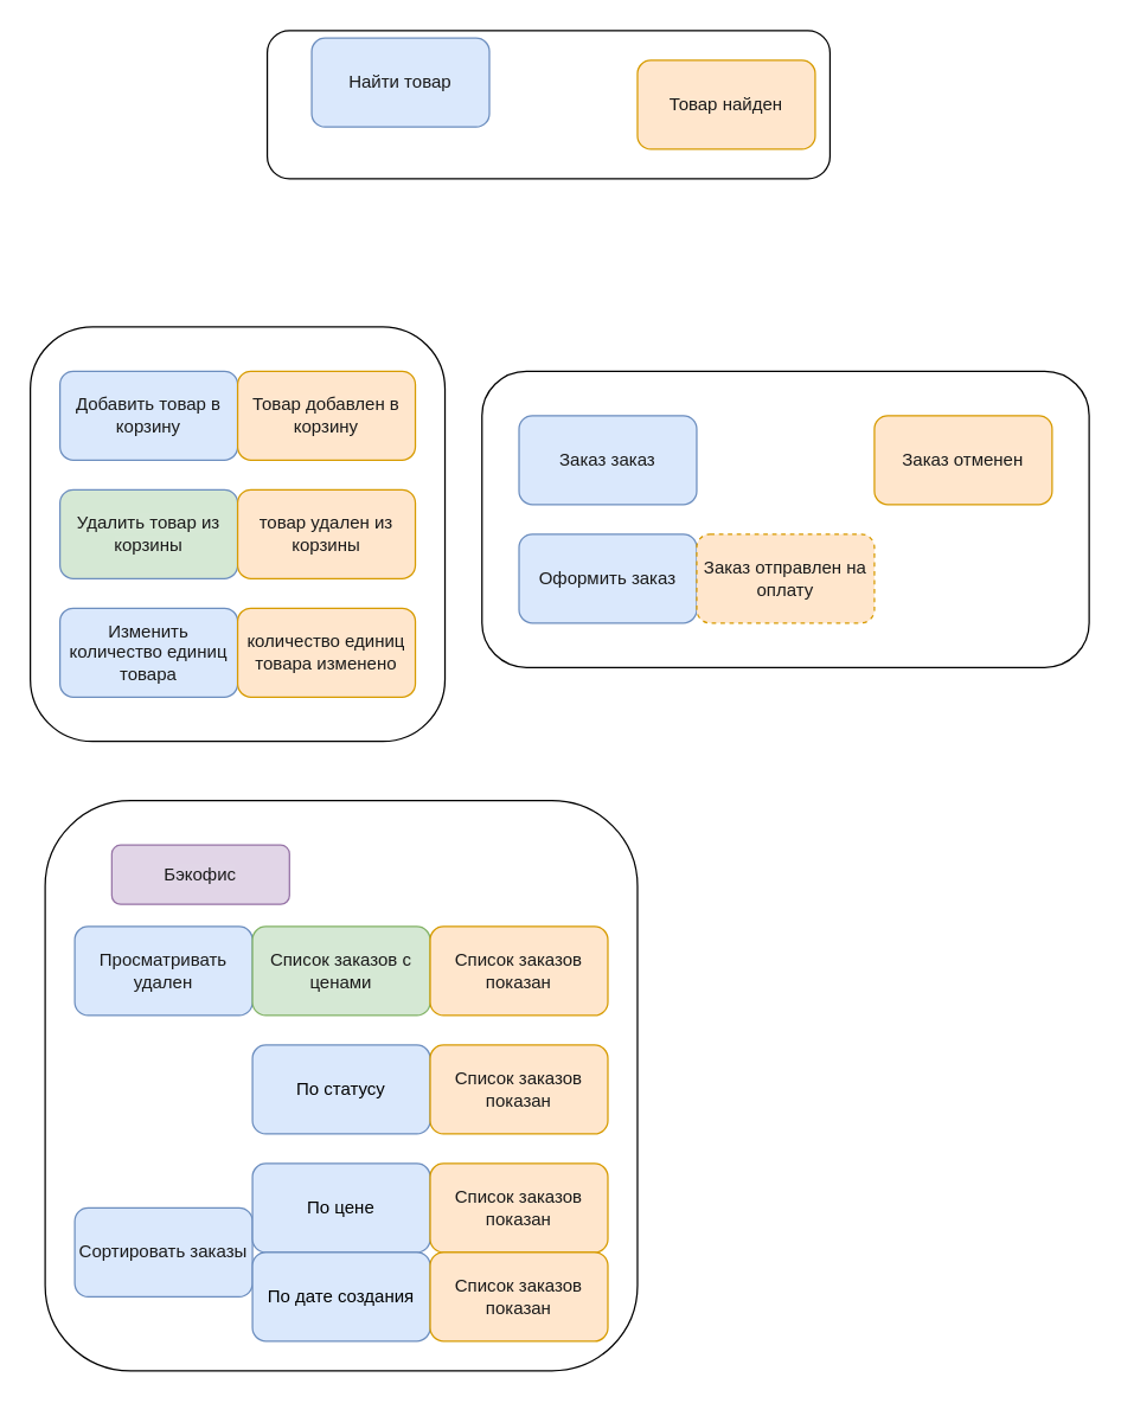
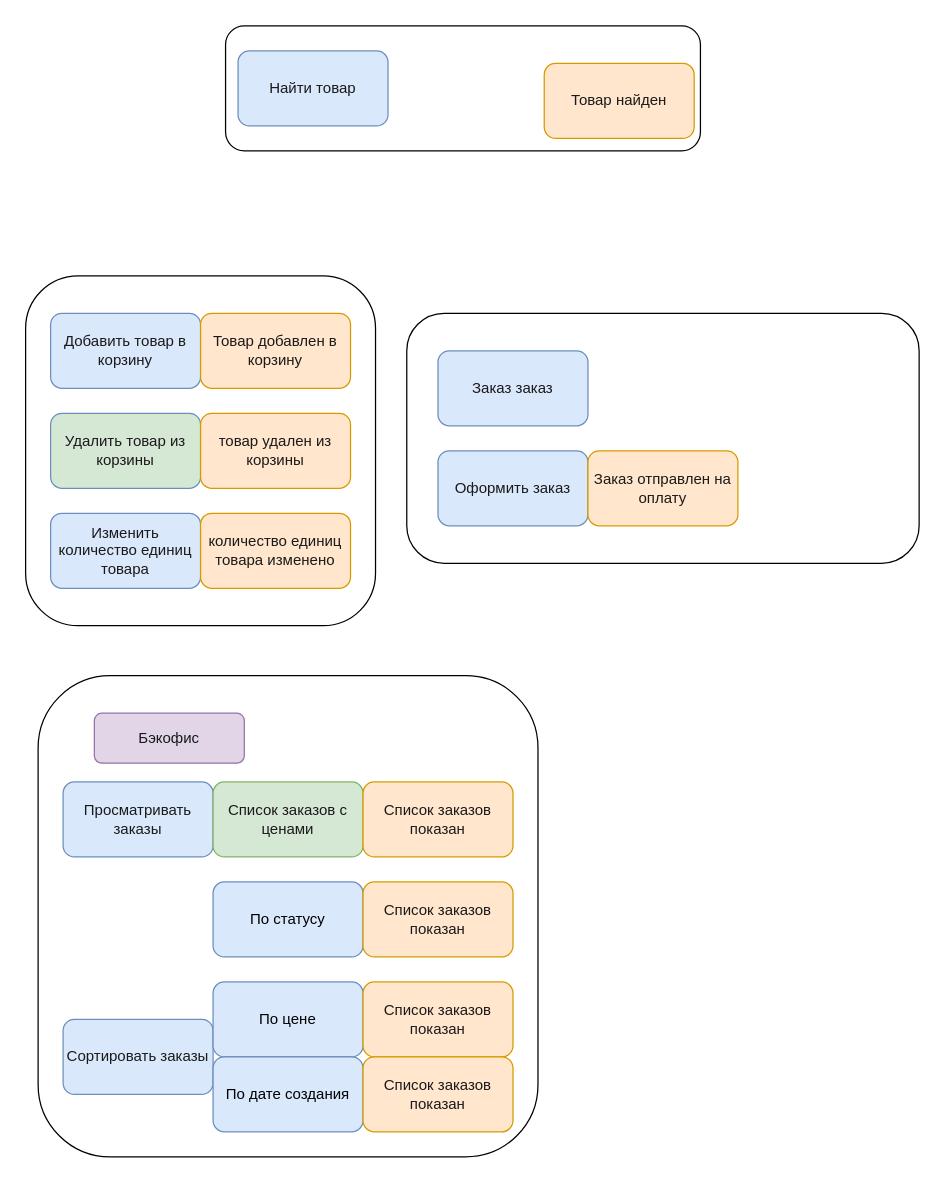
- <mxCell id="22" value="&lt;font color=&quot;#1a1a1a&quot; face=&quot;opensans, arial, sans-serif, noto sans hebrew, noto sans, noto sans jp, noto sans kr&quot;&gt;&lt;span style=&quot;background-color: rgba(255 , 255 , 255 , 0.01)&quot;&gt;Найти товар&lt;/span&gt;&lt;/font&gt;" style="rounded=1;whiteSpace=wrap;html=1;fontSize=12;fillColor=#dae8fc;strokeColor=#6c8ebf;" parent="1" vertex="1"><mxGeometry x="210" y="25" width="120" height="60" as="geometry" /></mxCell>
+ <mxCell id="22" value="&lt;font color=&quot;#1a1a1a&quot; face=&quot;opensans, arial, sans-serif, noto sans hebrew, noto sans, noto sans jp, noto sans kr&quot;&gt;&lt;span style=&quot;background-color: rgba(255 , 255 , 255 , 0.01)&quot;&gt;Найти товар&lt;/span&gt;&lt;/font&gt;" style="rounded=1;whiteSpace=wrap;html=1;fontSize=12;fillColor=#dae8fc;strokeColor=#6c8ebf;" parent="1" vertex="1"><mxGeometry x="190" y="40" width="120" height="60" as="geometry" /></mxCell>
- <mxCell id="23" value="&lt;span style=&quot;color: rgb(26 , 26 , 26) ; font-family: &amp;#34;opensans&amp;#34; , &amp;#34;arial&amp;#34; , sans-serif , &amp;#34;noto sans hebrew&amp;#34; , &amp;#34;noto sans&amp;#34; , &amp;#34;noto sans jp&amp;#34; , &amp;#34;noto sans kr&amp;#34; ; font-size: 12px ; font-style: normal ; font-weight: 400 ; letter-spacing: normal ; text-align: center ; text-indent: 0px ; text-transform: none ; word-spacing: 0px ; background-color: rgba(255 , 255 , 255 , 0.01) ; display: inline ; float: none&quot;&gt;Товар найден&lt;/span&gt;" style="rounded=1;whiteSpace=wrap;html=1;fontSize=12;fillColor=#ffe6cc;strokeColor=#d79b00;" parent="1" vertex="1"><mxGeometry x="430" y="40" width="120" height="60" as="geometry" /></mxCell>
+ <mxCell id="23" value="&lt;span style=&quot;color: rgb(26 , 26 , 26) ; font-family: &amp;#34;opensans&amp;#34; , &amp;#34;arial&amp;#34; , sans-serif , &amp;#34;noto sans hebrew&amp;#34; , &amp;#34;noto sans&amp;#34; , &amp;#34;noto sans jp&amp;#34; , &amp;#34;noto sans kr&amp;#34; ; font-size: 12px ; font-style: normal ; font-weight: 400 ; letter-spacing: normal ; text-align: center ; text-indent: 0px ; text-transform: none ; word-spacing: 0px ; background-color: rgba(255 , 255 , 255 , 0.01) ; display: inline ; float: none&quot;&gt;Товар найден&lt;/span&gt;" style="rounded=1;whiteSpace=wrap;html=1;fontSize=12;fillColor=#ffe6cc;strokeColor=#d79b00;" parent="1" vertex="1"><mxGeometry x="435" y="50" width="120" height="60" as="geometry" /></mxCell>
- <mxCell id="11" value="&lt;span style=&quot;color: rgb(26 , 26 , 26) ; font-family: &amp;#34;opensans&amp;#34; , &amp;#34;arial&amp;#34; , sans-serif , &amp;#34;noto sans hebrew&amp;#34; , &amp;#34;noto sans&amp;#34; , &amp;#34;noto sans jp&amp;#34; , &amp;#34;noto sans kr&amp;#34; ; font-size: 12px ; font-style: normal ; font-weight: 400 ; letter-spacing: normal ; text-align: center ; text-indent: 0px ; text-transform: none ; word-spacing: 0px ; background-color: rgba(255 , 255 , 255 , 0.01) ; display: inline ; float: none&quot;&gt;Заказ отменен&lt;/span&gt;" style="rounded=1;whiteSpace=wrap;html=1;fontSize=12;fillColor=#ffe6cc;strokeColor=#d79b00;" parent="1" vertex="1"><mxGeometry x="590" y="280" width="120" height="60" as="geometry" /></mxCell>
- <mxCell id="13" value="&lt;font color=&quot;#1a1a1a&quot; face=&quot;opensans, arial, sans-serif, noto sans hebrew, noto sans, noto sans jp, noto sans kr&quot;&gt;&lt;span style=&quot;background-color: rgba(255 , 255 , 255 , 0.01)&quot;&gt;Заказ отправлен на оплату&lt;/span&gt;&lt;/font&gt;" style="rounded=1;whiteSpace=wrap;html=1;fontSize=12;fillColor=#ffe6cc;strokeColor=#d79b00;dashed=1;" parent="1" vertex="1"><mxGeometry x="470" y="360" width="120" height="60" as="geometry" /></mxCell>
+ <mxCell id="13" value="&lt;font color=&quot;#1a1a1a&quot; face=&quot;opensans, arial, sans-serif, noto sans hebrew, noto sans, noto sans jp, noto sans kr&quot;&gt;&lt;span style=&quot;background-color: rgba(255 , 255 , 255 , 0.01)&quot;&gt;Заказ отправлен на оплату&lt;/span&gt;&lt;/font&gt;" style="rounded=1;whiteSpace=wrap;html=1;fontSize=12;fillColor=#ffe6cc;strokeColor=#d79b00;" parent="1" vertex="1"><mxGeometry x="470" y="360" width="120" height="60" as="geometry" /></mxCell>
- <mxCell id="15" value="&lt;span style=&quot;color: rgb(26 , 26 , 26) ; font-family: &amp;#34;opensans&amp;#34; , &amp;#34;arial&amp;#34; , sans-serif , &amp;#34;noto sans hebrew&amp;#34; , &amp;#34;noto sans&amp;#34; , &amp;#34;noto sans jp&amp;#34; , &amp;#34;noto sans kr&amp;#34; ; font-size: 12px ; font-style: normal ; font-weight: 400 ; letter-spacing: normal ; text-align: center ; text-indent: 0px ; text-transform: none ; word-spacing: 0px ; background-color: rgba(255 , 255 , 255 , 0.01) ; display: inline ; float: none&quot;&gt;Просматривать удален&lt;/span&gt;" style="rounded=1;whiteSpace=wrap;html=1;fontSize=12;fillColor=#dae8fc;strokeColor=#6c8ebf;" parent="1" vertex="1"><mxGeometry x="50" y="625" width="120" height="60" as="geometry" /></mxCell>
+ <mxCell id="15" value="&lt;span style=&quot;color: rgb(26 , 26 , 26) ; font-family: &amp;#34;opensans&amp;#34; , &amp;#34;arial&amp;#34; , sans-serif , &amp;#34;noto sans hebrew&amp;#34; , &amp;#34;noto sans&amp;#34; , &amp;#34;noto sans jp&amp;#34; , &amp;#34;noto sans kr&amp;#34; ; font-size: 12px ; font-style: normal ; font-weight: 400 ; letter-spacing: normal ; text-align: center ; text-indent: 0px ; text-transform: none ; word-spacing: 0px ; background-color: rgba(255 , 255 , 255 , 0.01) ; display: inline ; float: none&quot;&gt;Просматривать заказы&lt;/span&gt;" style="rounded=1;whiteSpace=wrap;html=1;fontSize=12;fillColor=#dae8fc;strokeColor=#6c8ebf;" parent="1" vertex="1"><mxGeometry x="50" y="625" width="120" height="60" as="geometry" /></mxCell>
